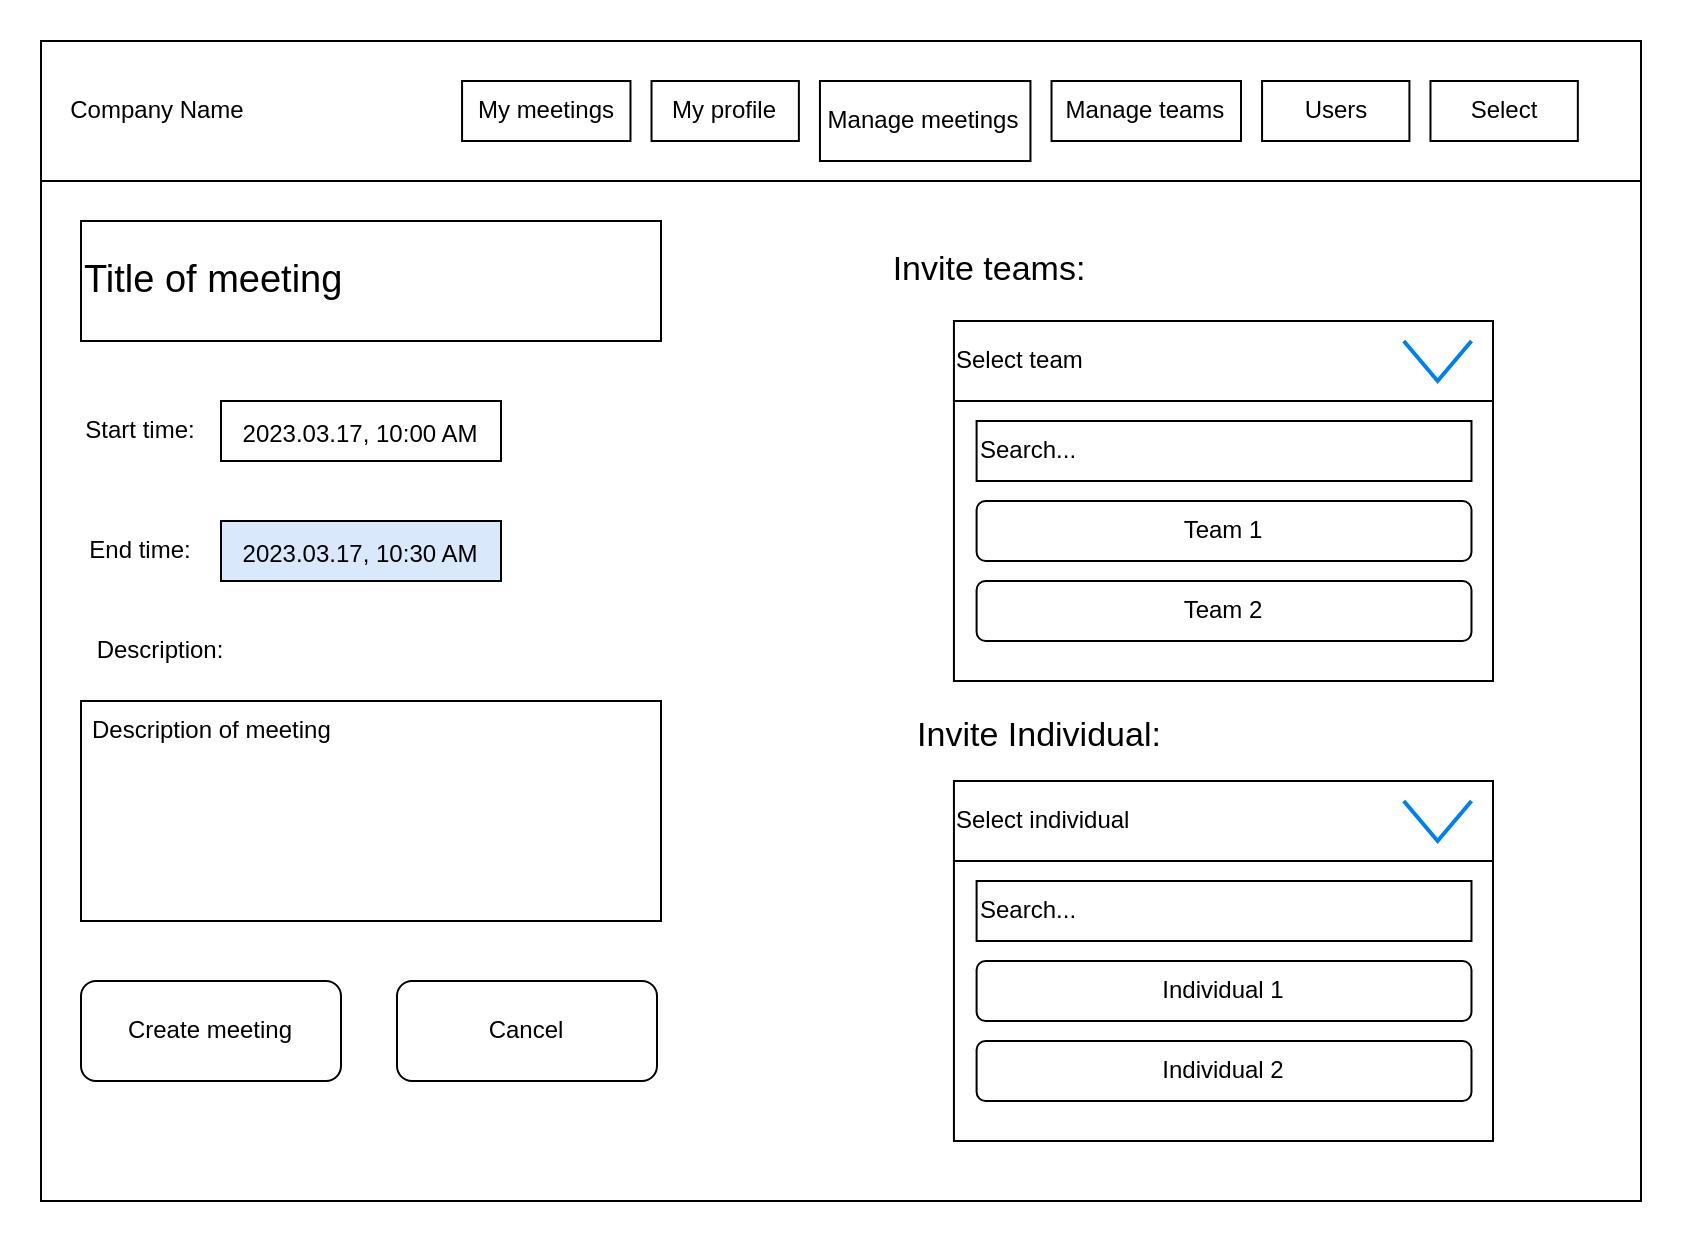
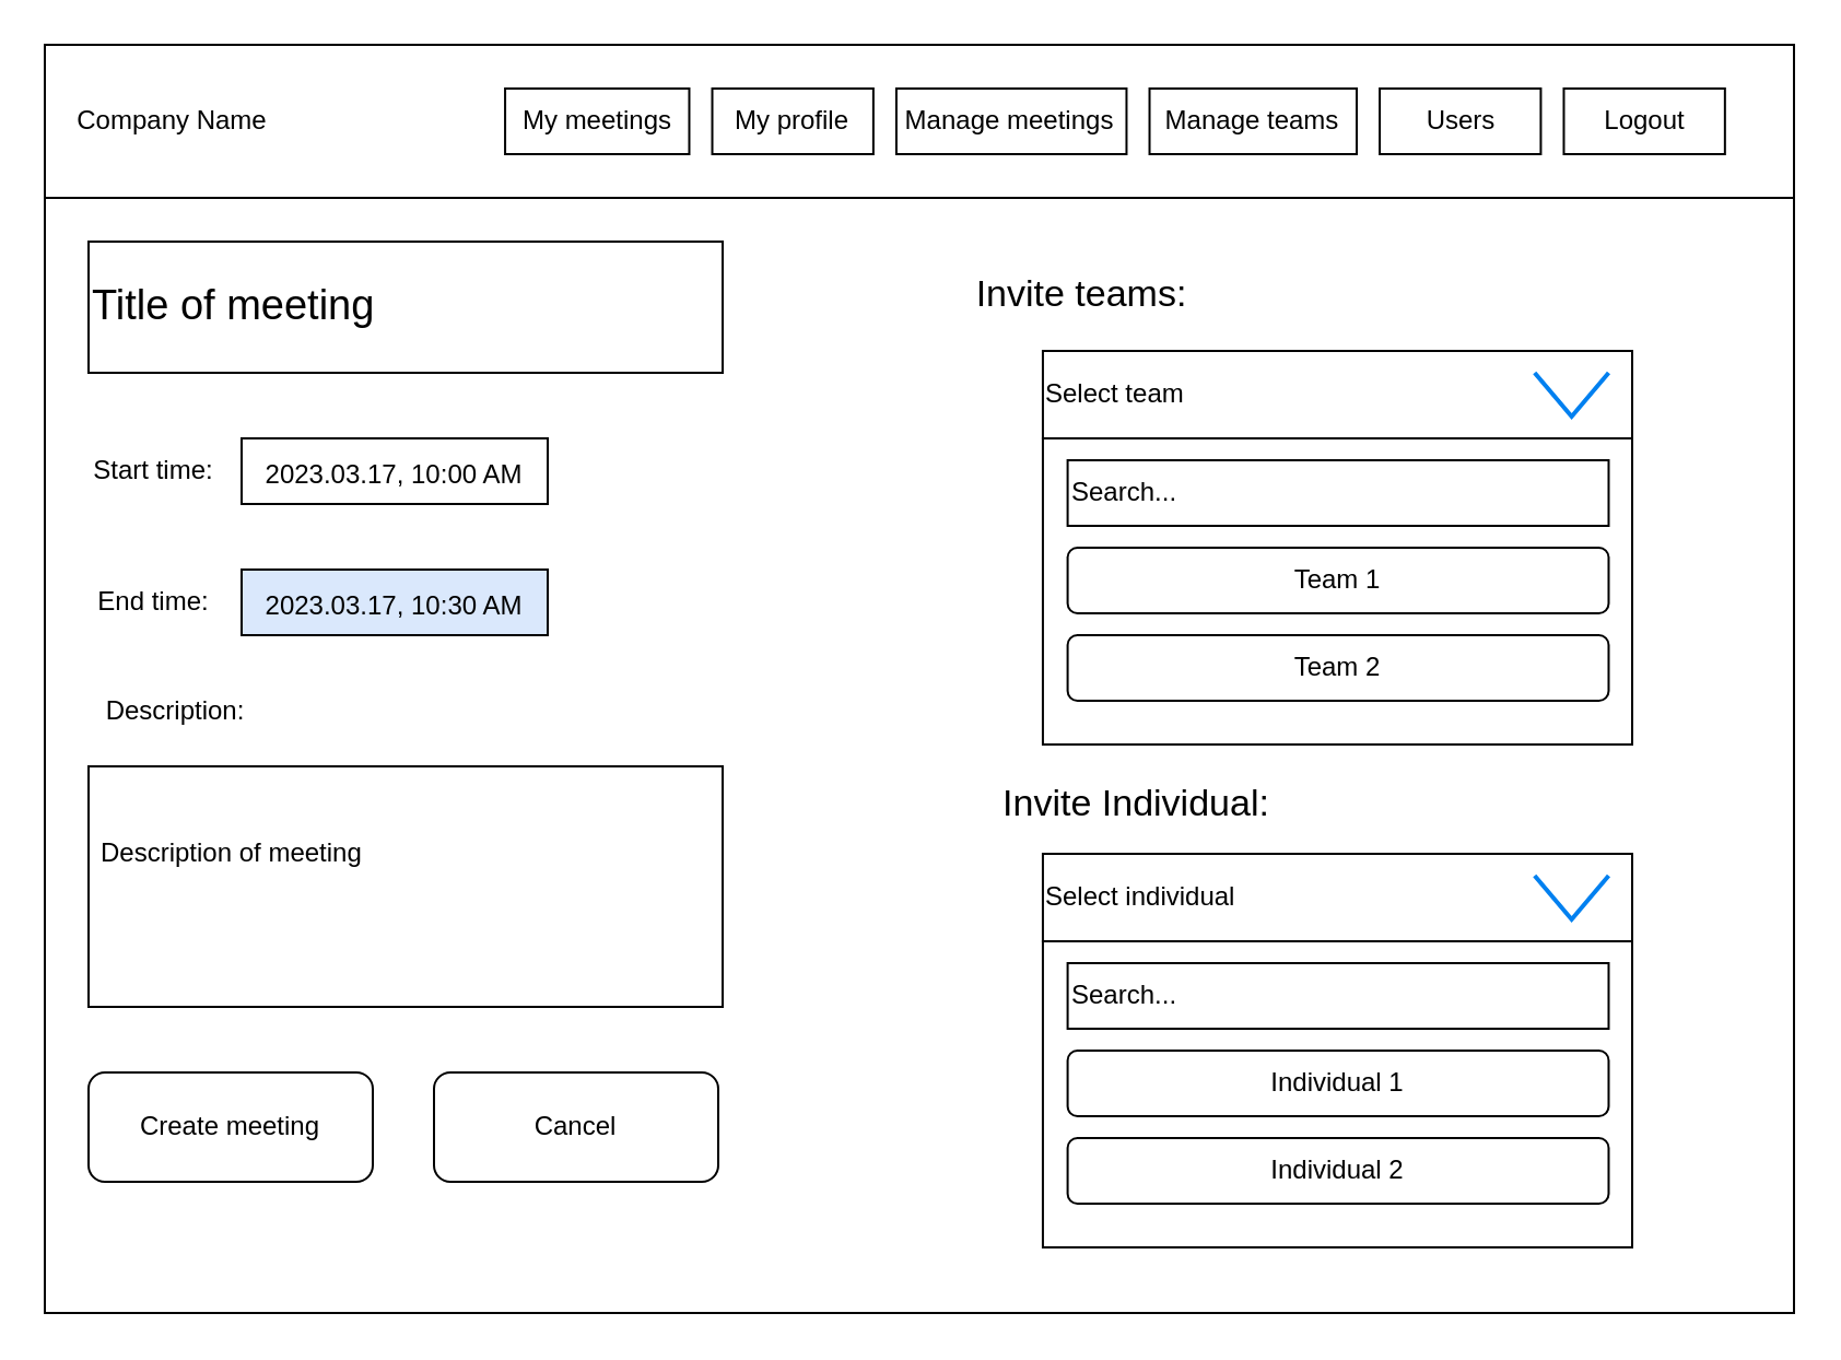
- <mxCell id="5" value="Select" style="rounded=0;whiteSpace=wrap;html=1;" vertex="1" parent="1"><mxGeometry x="714.737" y="40" width="73.684" height="30" as="geometry" /></mxCell>
+ <mxCell id="5" value="Logout" style="rounded=0;whiteSpace=wrap;html=1;" vertex="1" parent="1"><mxGeometry x="714.737" y="40" width="73.684" height="30" as="geometry" /></mxCell>
- <mxCell id="8" value="Manage meetings" style="rounded=0;whiteSpace=wrap;html=1;" vertex="1" parent="1"><mxGeometry x="409.474" y="40" width="105.263" height="40" as="geometry" /></mxCell>
+ <mxCell id="8" value="Manage meetings" style="rounded=0;whiteSpace=wrap;html=1;" vertex="1" parent="1"><mxGeometry x="409.474" y="40" width="105.263" height="30" as="geometry" /></mxCell>
- <mxCell id="18" value="Description of meeting" style="text;html=1;strokeColor=none;fillColor=none;align=left;verticalAlign=middle;whiteSpace=wrap;rounded=0;fontSize=12;" vertex="1" parent="1"><mxGeometry x="44" y="350" width="160" height="30" as="geometry" /></mxCell>
+ <mxCell id="18" value="Description of meeting" style="text;html=1;strokeColor=none;fillColor=none;align=left;verticalAlign=middle;whiteSpace=wrap;rounded=0;fontSize=12;" vertex="1" parent="1"><mxGeometry x="44" y="375" width="160" height="30" as="geometry" /></mxCell>
